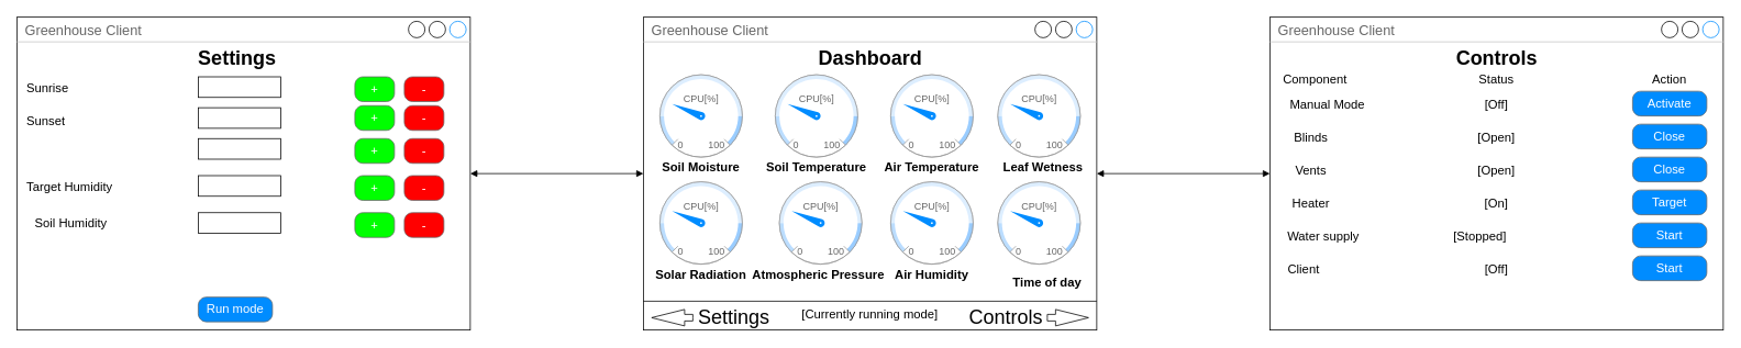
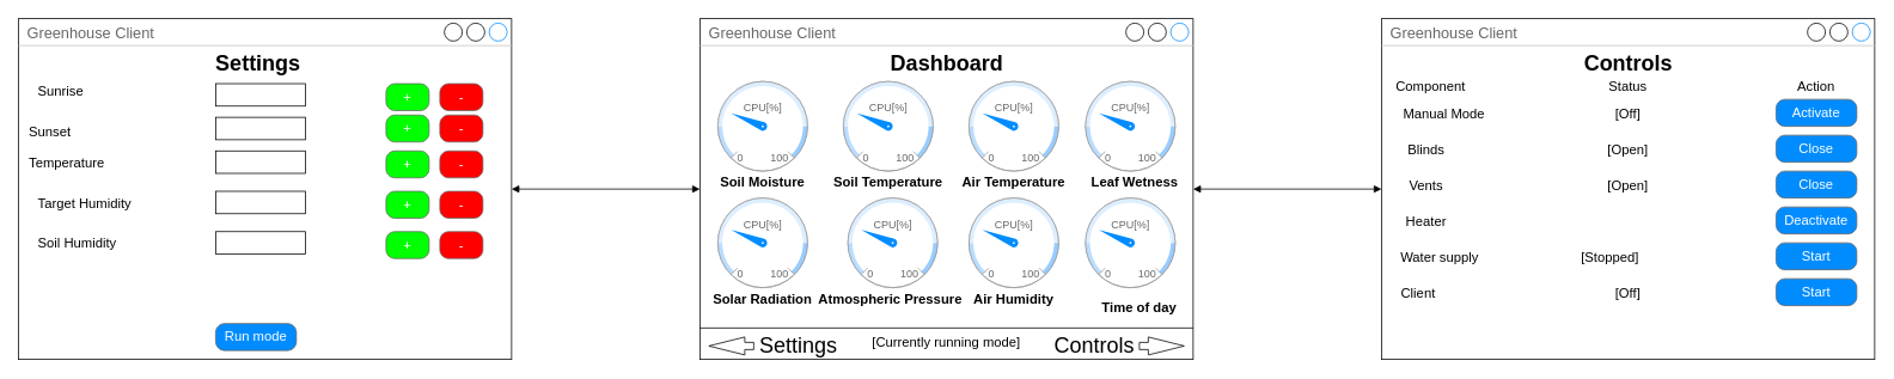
- <mxCell id="74" value="Sunrise" style="text;html=1;strokeColor=none;fillColor=none;align=left;verticalAlign=middle;whiteSpace=wrap;rounded=0;fontSize=15;" vertex="1" parent="1"><mxGeometry x="30" y="90" width="100" height="30" as="geometry" /></mxCell>
+ <mxCell id="74" value="Sunrise" style="text;html=1;strokeColor=none;fillColor=none;align=left;verticalAlign=middle;whiteSpace=wrap;rounded=0;fontSize=15;" vertex="1" parent="1"><mxGeometry x="40" y="85" width="100" height="30" as="geometry" /></mxCell>
+ <mxCell id="76" value="Temperature" style="text;html=1;strokeColor=none;fillColor=none;align=left;verticalAlign=middle;whiteSpace=wrap;rounded=0;fontSize=15;" vertex="1" parent="1"><mxGeometry x="30" y="165" width="100" height="30" as="geometry" /></mxCell>
- <mxCell id="77" value="Target Humidity" style="text;html=1;strokeColor=none;fillColor=none;align=left;verticalAlign=middle;whiteSpace=wrap;rounded=0;fontSize=15;" vertex="1" parent="1"><mxGeometry x="30" y="210" width="120" height="30" as="geometry" /></mxCell>
+ <mxCell id="77" value="Target Humidity" style="text;html=1;strokeColor=none;fillColor=none;align=left;verticalAlign=middle;whiteSpace=wrap;rounded=0;fontSize=15;" vertex="1" parent="1"><mxGeometry x="40" y="210" width="120" height="30" as="geometry" /></mxCell>
- <mxCell id="60" value="[On]" style="text;html=1;strokeColor=none;fillColor=none;align=center;verticalAlign=middle;whiteSpace=wrap;rounded=0;fontSize=15;" vertex="1" parent="1"><mxGeometry x="1785" y="230" width="60" height="30" as="geometry" /></mxCell>
- <mxCell id="61" value="&lt;font style=&quot;font-size: 15px; font-weight: normal;&quot;&gt;Target&lt;/font&gt;" style="strokeWidth=1;shadow=0;dashed=0;align=center;html=1;shape=mxgraph.mockup.buttons.button;strokeColor=#666666;fontColor=#ffffff;mainText=;buttonStyle=round;fontSize=17;fontStyle=1;fillColor=#008cff;whiteSpace=wrap;" vertex="1" parent="1"><mxGeometry x="1980" y="230" width="90" height="30" as="geometry" /></mxCell>
+ <mxCell id="61" value="&lt;font style=&quot;font-size: 15px; font-weight: normal;&quot;&gt;Deactivate&lt;/font&gt;" style="strokeWidth=1;shadow=0;dashed=0;align=center;html=1;shape=mxgraph.mockup.buttons.button;strokeColor=#666666;fontColor=#ffffff;mainText=;buttonStyle=round;fontSize=17;fontStyle=1;fillColor=#008cff;whiteSpace=wrap;" vertex="1" parent="1"><mxGeometry x="1980" y="230" width="90" height="30" as="geometry" /></mxCell>
